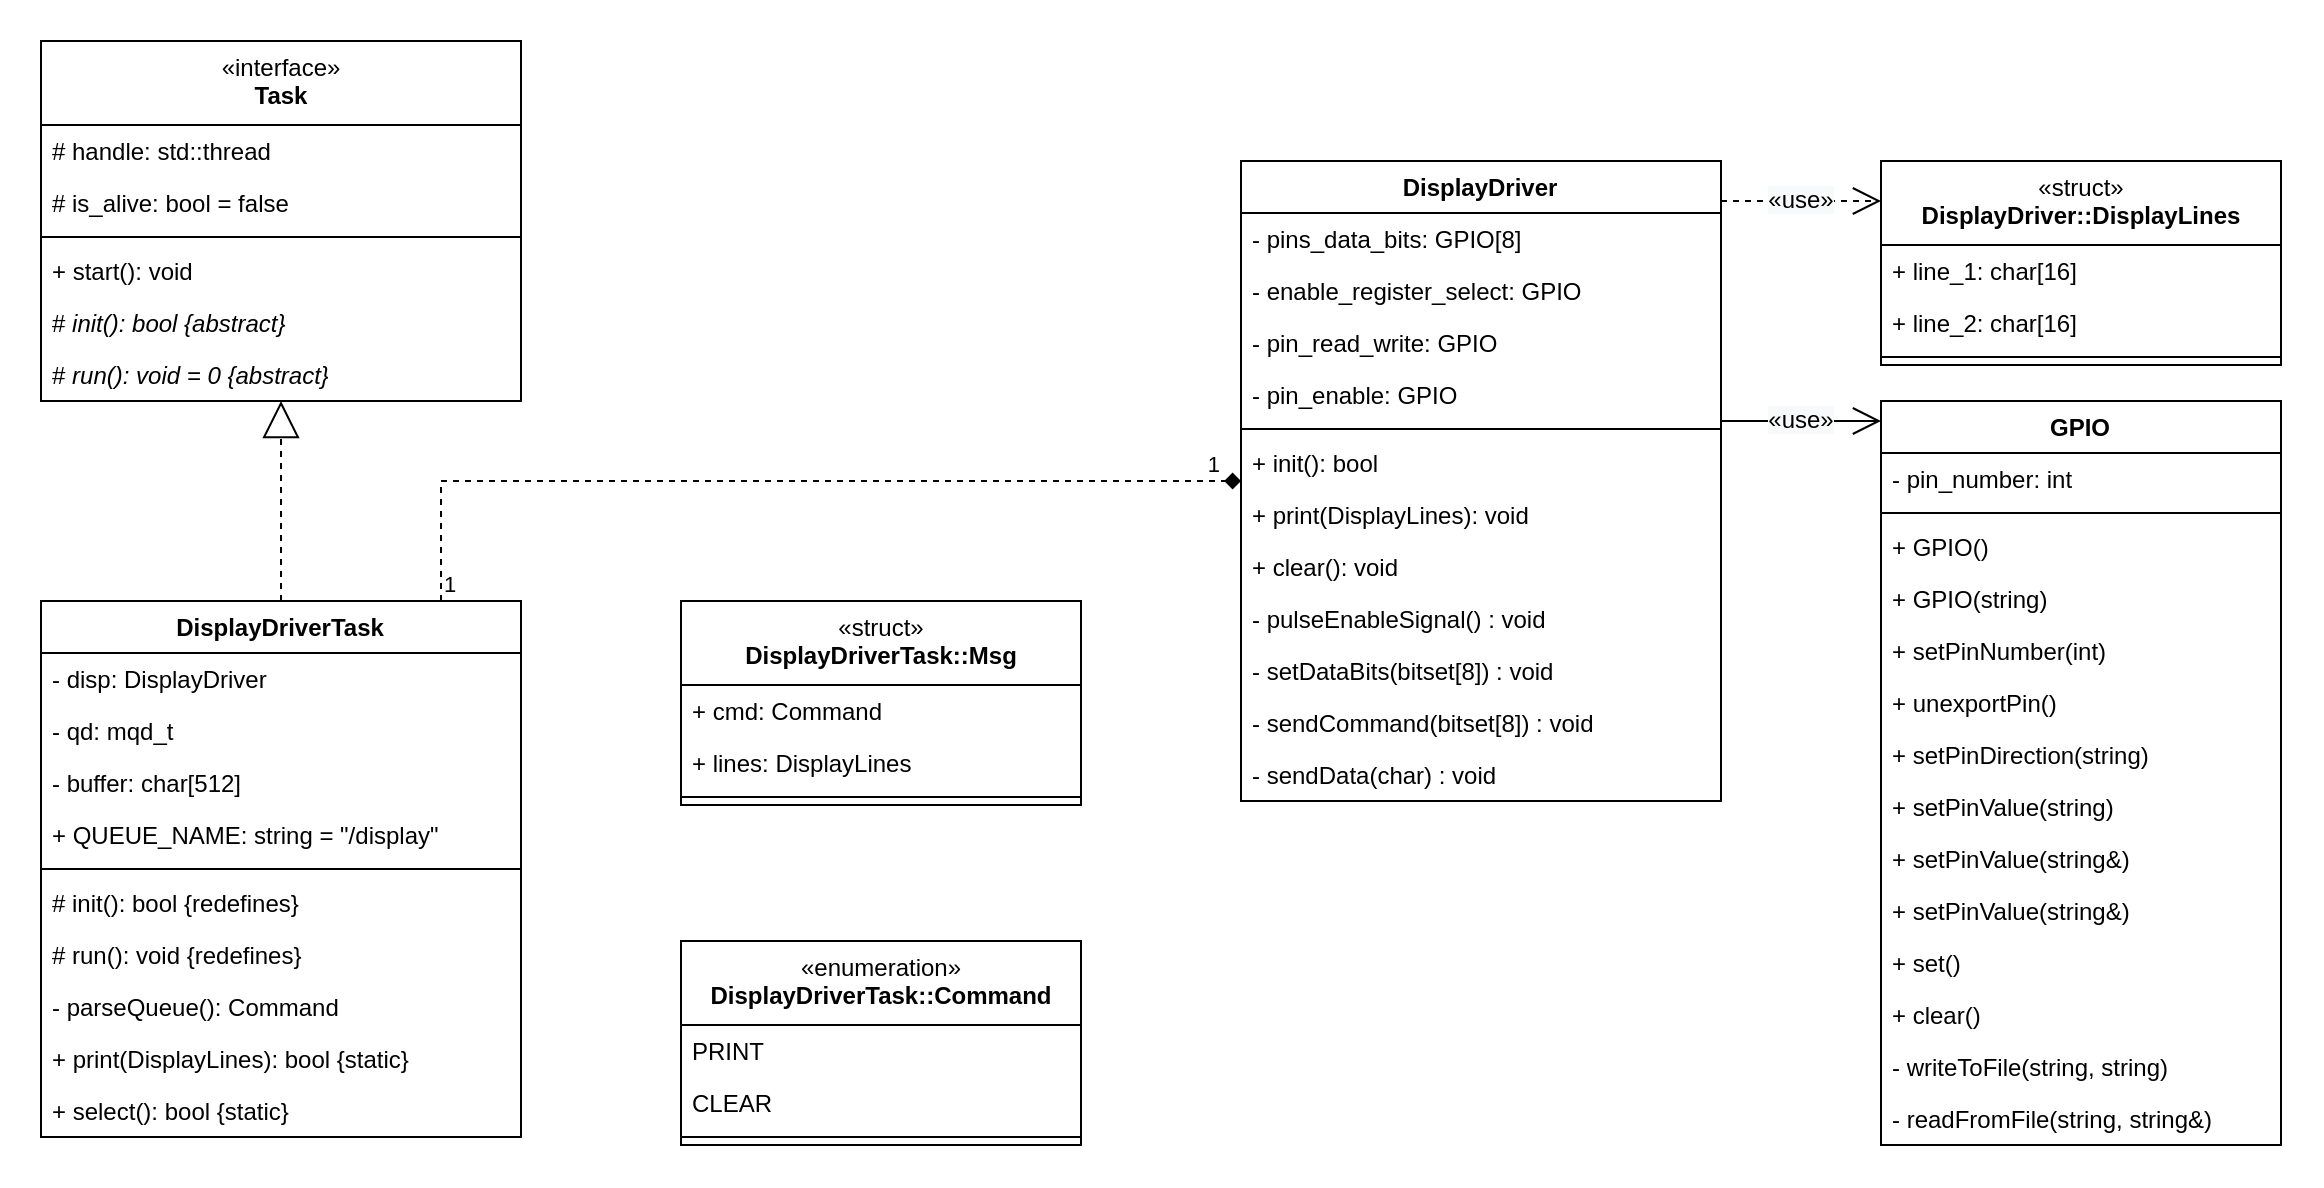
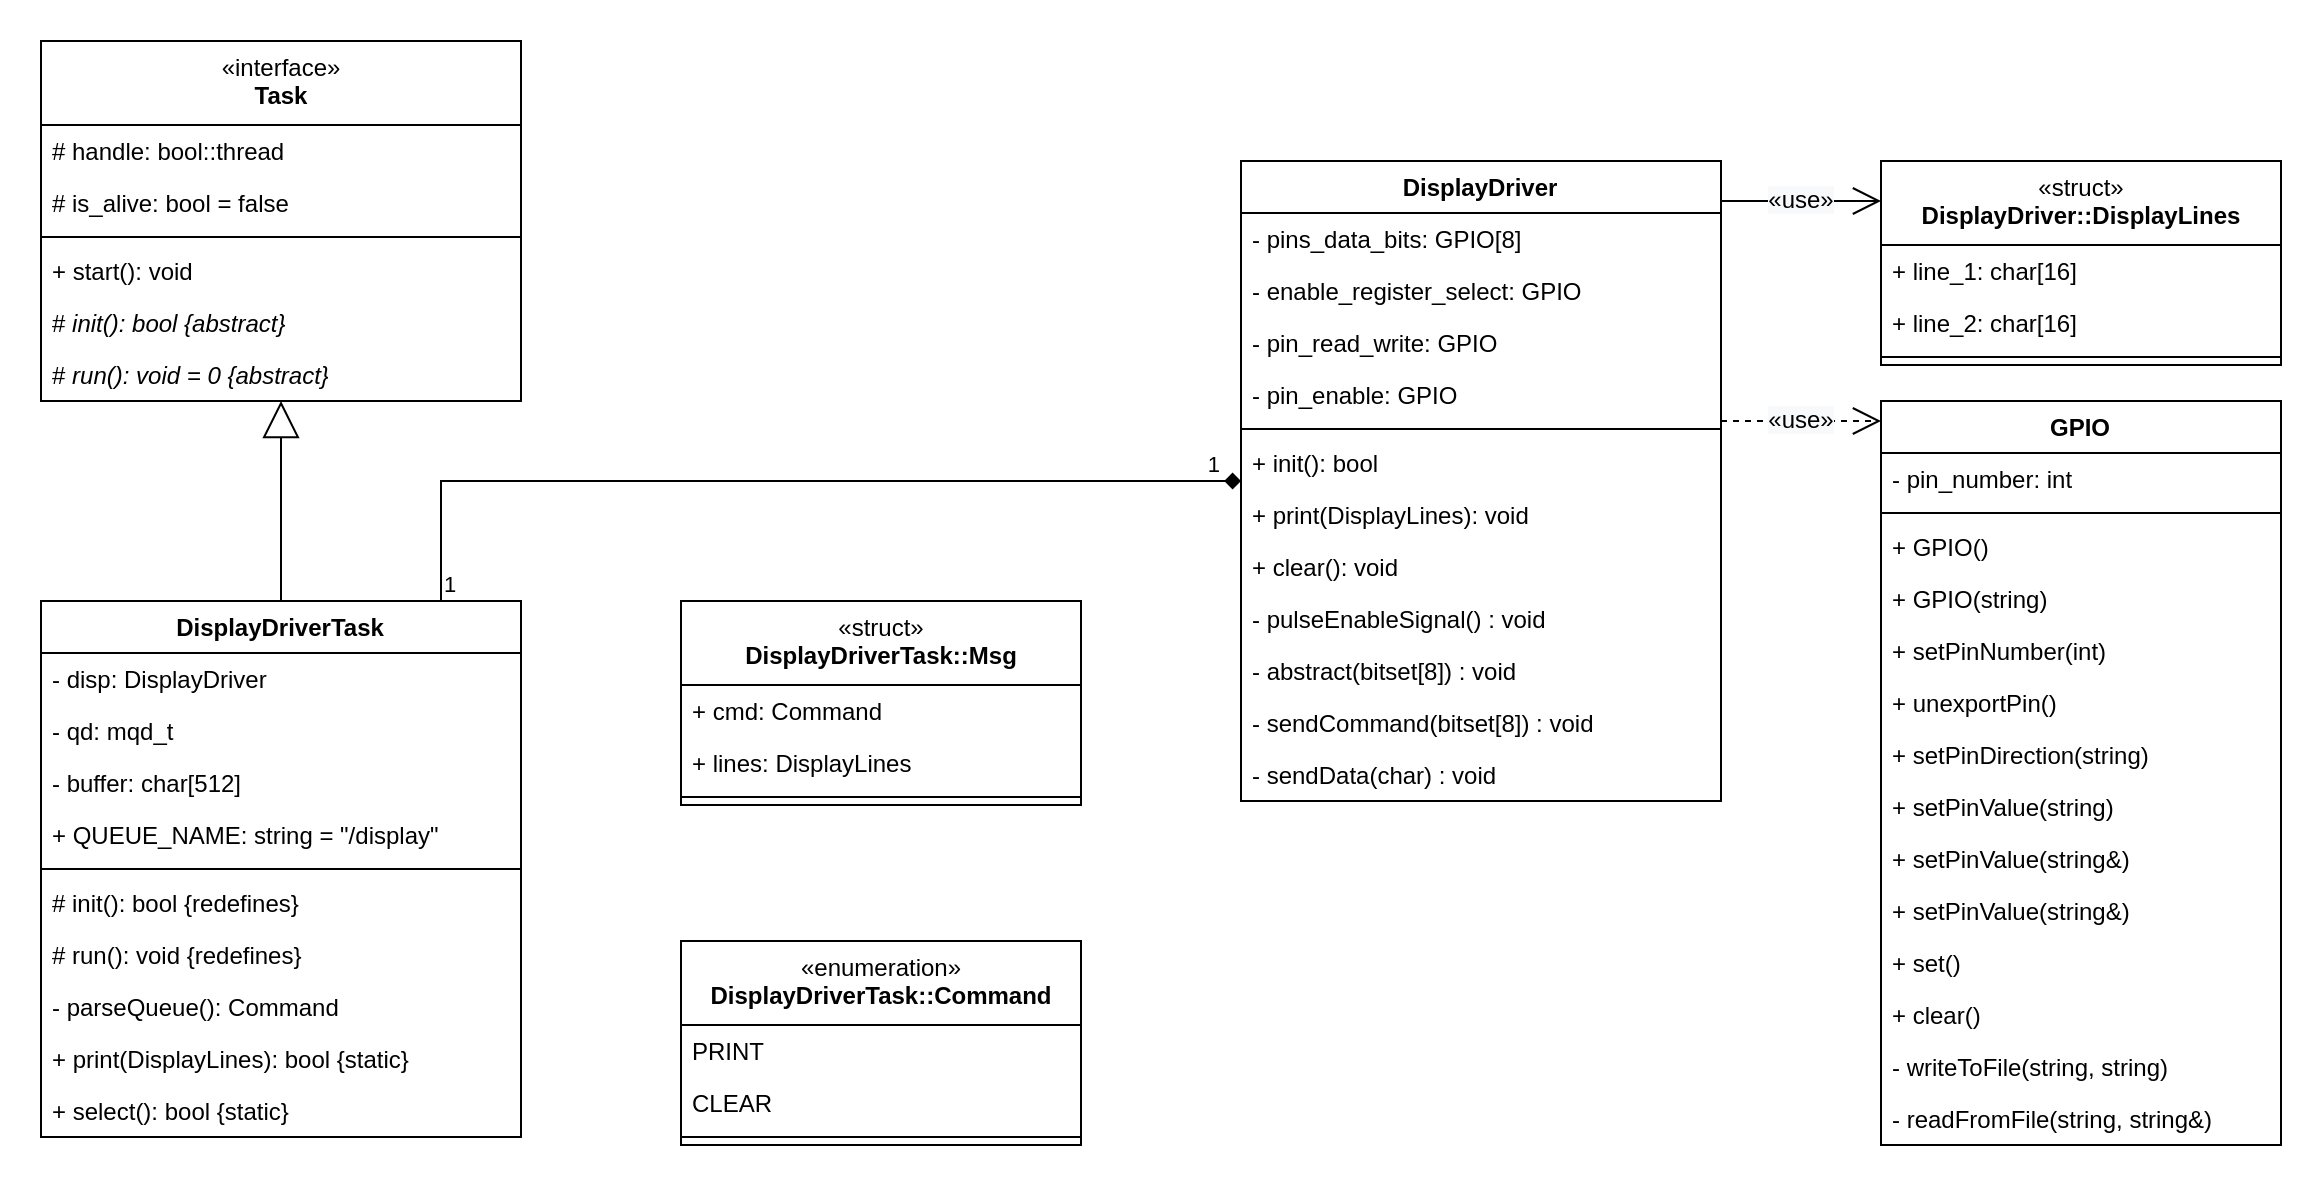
- <mxCell id="3" value="# handle: std::thread" style="text;strokeColor=none;fillColor=none;align=left;verticalAlign=top;spacingLeft=4;spacingRight=4;overflow=hidden;rotatable=0;points=[[0,0.5],[1,0.5]];portConstraint=eastwest;" vertex="1" parent="2"><mxGeometry y="42" width="240" height="26" as="geometry" /></mxCell>
+ <mxCell id="3" value="# handle: bool::thread" style="text;strokeColor=none;fillColor=none;align=left;verticalAlign=top;spacingLeft=4;spacingRight=4;overflow=hidden;rotatable=0;points=[[0,0.5],[1,0.5]];portConstraint=eastwest;" vertex="1" parent="2"><mxGeometry y="42" width="240" height="26" as="geometry" /></mxCell>
- <mxCell id="21" value="&lt;span style=&quot;font-size: 12px ; background-color: rgb(248 , 249 , 250)&quot;&gt;«use»&lt;/span&gt;" style="endArrow=open;endSize=12;dashed=1;html=1;rounded=0;edgeStyle=orthogonalEdgeStyle;" edge="1" parent="1" source="31" target="44"><mxGeometry width="160" relative="1" as="geometry"><mxPoint x="857" y="240" as="sourcePoint" /><mxPoint x="977" y="240" as="targetPoint" /><Array as="points"><mxPoint x="920" y="100" /><mxPoint x="920" y="100" /></Array><mxPoint as="offset" /></mxGeometry></mxCell>
+ <mxCell id="21" value="&lt;span style=&quot;font-size: 12px ; background-color: rgb(248 , 249 , 250)&quot;&gt;«use»&lt;/span&gt;" style="endArrow=open;endSize=12;dashed=0;html=1;rounded=0;edgeStyle=orthogonalEdgeStyle;" edge="1" parent="1" source="31" target="44"><mxGeometry width="160" relative="1" as="geometry"><mxPoint x="857" y="240" as="sourcePoint" /><mxPoint x="977" y="240" as="targetPoint" /><Array as="points"><mxPoint x="920" y="100" /><mxPoint x="920" y="100" /></Array><mxPoint as="offset" /></mxGeometry></mxCell>
- <mxCell id="22" value="&lt;span style=&quot;font-size: 12px ; background-color: rgb(248 , 249 , 250)&quot;&gt;«use»&lt;/span&gt;" style="endArrow=open;endSize=12;dashed=0;html=1;rounded=0;edgeStyle=orthogonalEdgeStyle;" edge="1" parent="1" source="31" target="48"><mxGeometry width="160" relative="1" as="geometry"><mxPoint x="870" y="141" as="sourcePoint" /><mxPoint x="990" y="141" as="targetPoint" /><Array as="points"><mxPoint x="930" y="210" /><mxPoint x="930" y="210" /></Array><mxPoint as="offset" /></mxGeometry></mxCell>
+ <mxCell id="22" value="&lt;span style=&quot;font-size: 12px ; background-color: rgb(248 , 249 , 250)&quot;&gt;«use»&lt;/span&gt;" style="endArrow=open;endSize=12;dashed=1;html=1;rounded=0;edgeStyle=orthogonalEdgeStyle;" edge="1" parent="1" source="31" target="48"><mxGeometry width="160" relative="1" as="geometry"><mxPoint x="870" y="141" as="sourcePoint" /><mxPoint x="990" y="141" as="targetPoint" /><Array as="points"><mxPoint x="930" y="210" /><mxPoint x="930" y="210" /></Array><mxPoint as="offset" /></mxGeometry></mxCell>
- <mxCell id="63" value="" style="endArrow=diamond;html=1;edgeStyle=orthogonalEdgeStyle;rounded=0;endFill=1;dashed=1;" edge="1" parent="1" source="10" target="31"><mxGeometry relative="1" as="geometry"><mxPoint x="440" y="380" as="sourcePoint" /><mxPoint x="600" y="380" as="targetPoint" /><Array as="points"><mxPoint x="220" y="240" /></Array></mxGeometry></mxCell>
+ <mxCell id="63" value="" style="endArrow=diamond;html=1;edgeStyle=orthogonalEdgeStyle;rounded=0;endFill=1;" edge="1" parent="1" source="10" target="31"><mxGeometry relative="1" as="geometry"><mxPoint x="440" y="380" as="sourcePoint" /><mxPoint x="600" y="380" as="targetPoint" /><Array as="points"><mxPoint x="220" y="240" /></Array></mxGeometry></mxCell>
- <mxCell id="9" value="" style="endArrow=block;endSize=16;endFill=0;html=1;dashed=1;" edge="1" parent="1" source="10" target="2"><mxGeometry width="160" relative="1" as="geometry"><mxPoint x="280" y="140" as="sourcePoint" /><mxPoint x="440" y="140" as="targetPoint" /></mxGeometry></mxCell>
+ <mxCell id="9" value="" style="endArrow=block;endSize=16;endFill=0;html=1;" edge="1" parent="1" source="10" target="2"><mxGeometry width="160" relative="1" as="geometry"><mxPoint x="280" y="140" as="sourcePoint" /><mxPoint x="440" y="140" as="targetPoint" /></mxGeometry></mxCell>
- <mxCell id="41" value="- setDataBits(bitset[8]) : void" style="text;strokeColor=none;fillColor=none;align=left;verticalAlign=top;spacingLeft=4;spacingRight=4;overflow=hidden;rotatable=0;points=[[0,0.5],[1,0.5]];portConstraint=eastwest;" vertex="1" parent="31"><mxGeometry y="242" width="240" height="26" as="geometry" /></mxCell>
+ <mxCell id="41" value="- abstract(bitset[8]) : void" style="text;strokeColor=none;fillColor=none;align=left;verticalAlign=top;spacingLeft=4;spacingRight=4;overflow=hidden;rotatable=0;points=[[0,0.5],[1,0.5]];portConstraint=eastwest;" vertex="1" parent="31"><mxGeometry y="242" width="240" height="26" as="geometry" /></mxCell>
